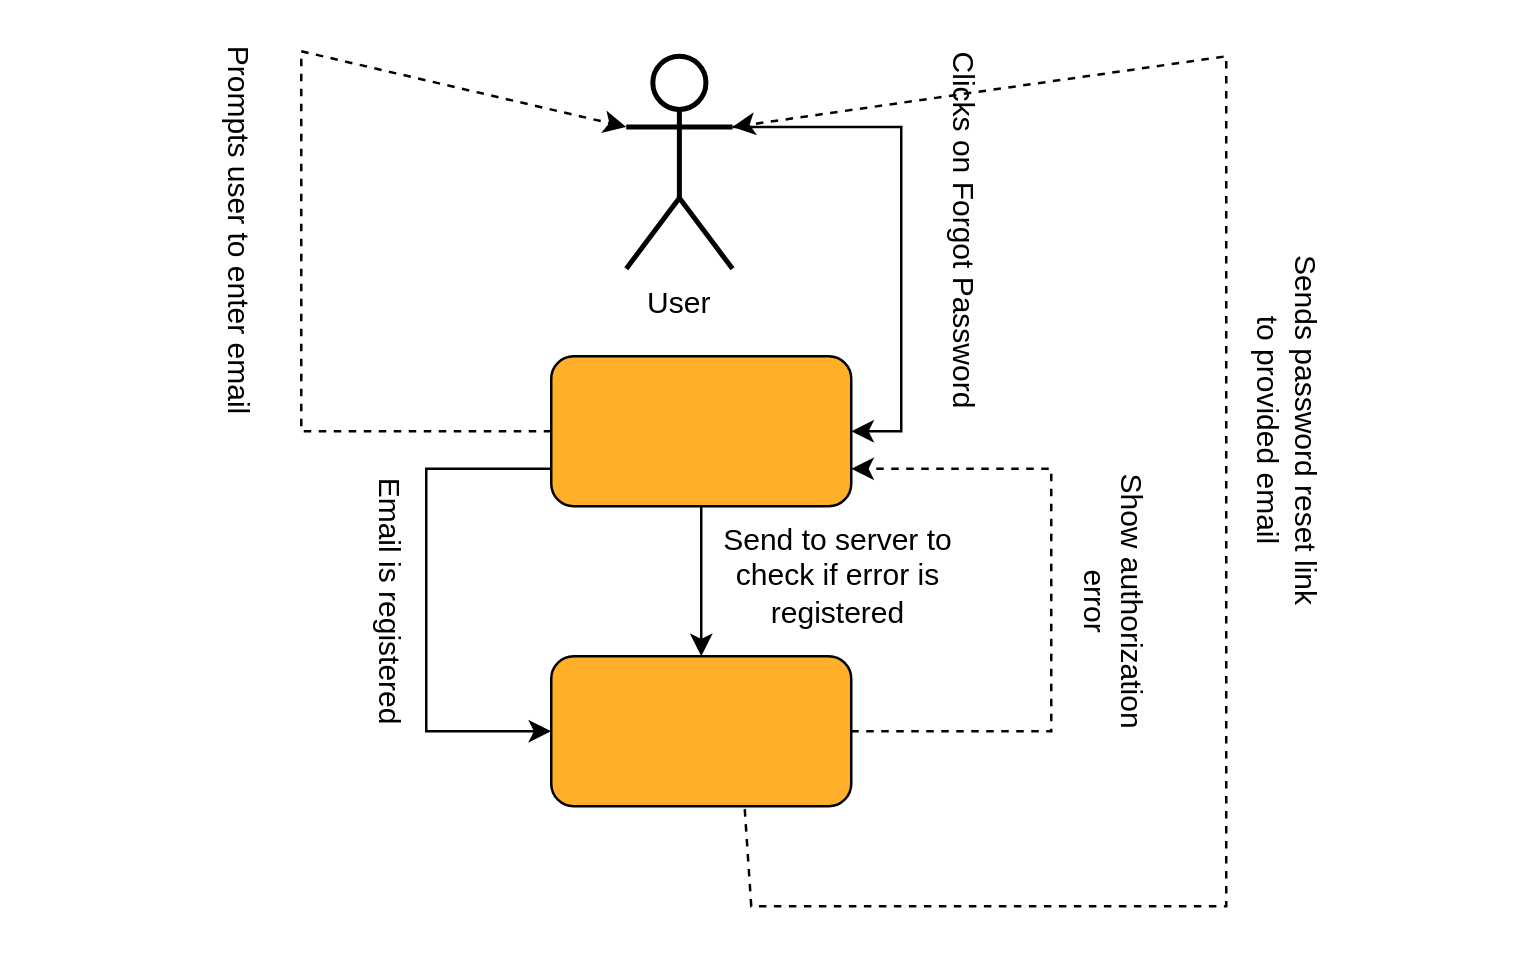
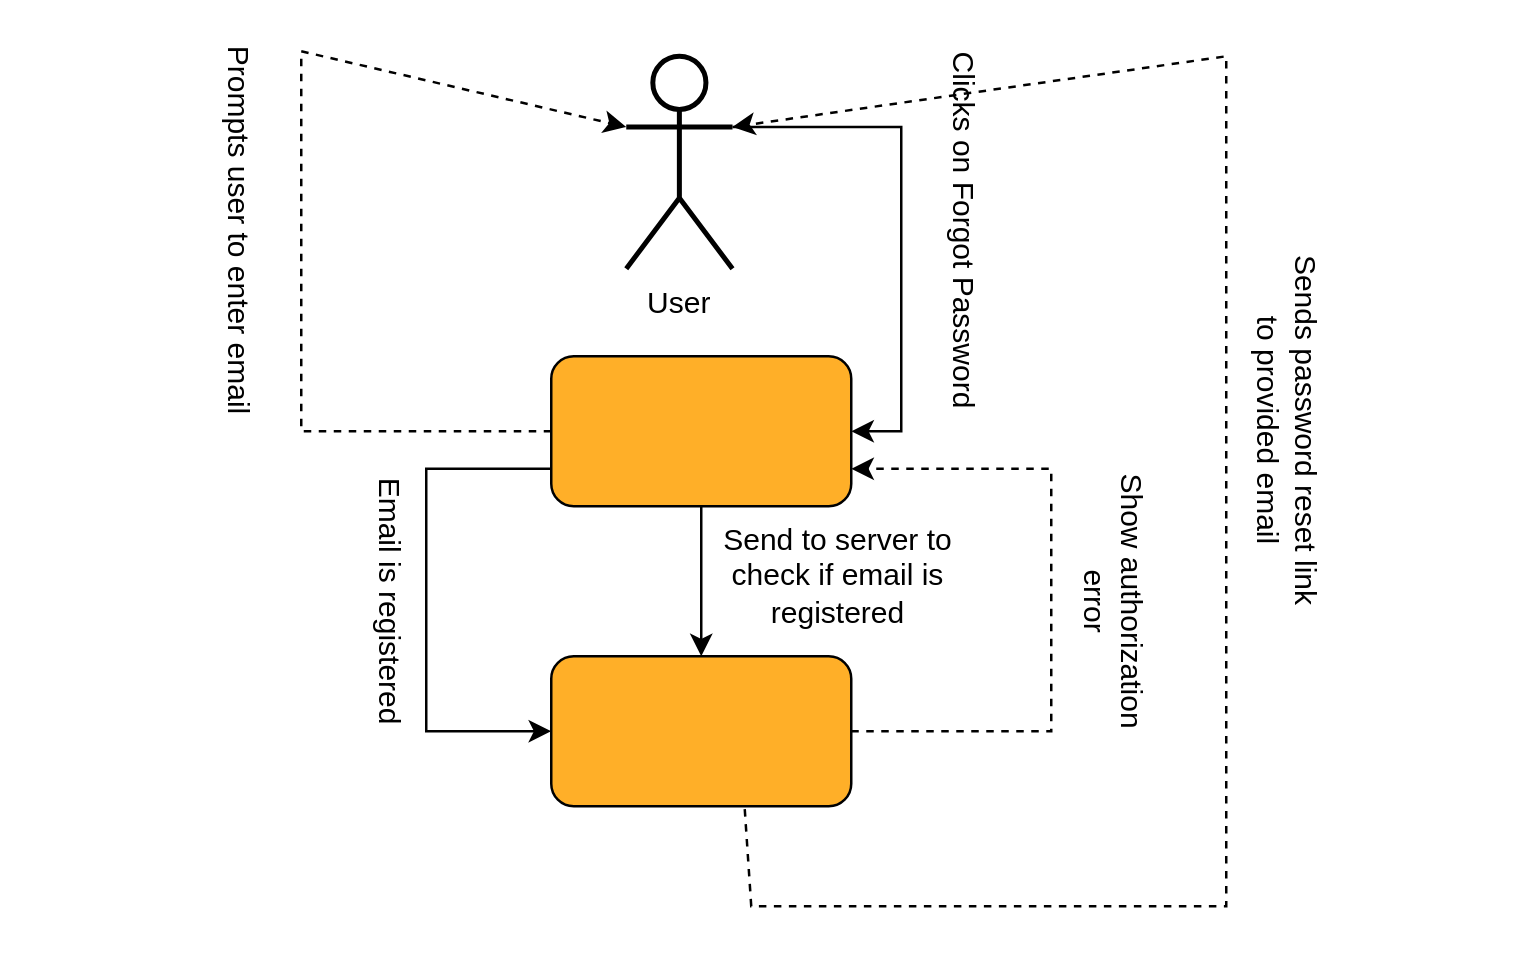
- <mxCell id="10" value="&lt;span style=&quot;background-color: rgb(255 , 255 , 255)&quot;&gt;Send to server to check if error is registered&lt;/span&gt;" style="text;html=1;strokeColor=none;fillColor=none;align=center;verticalAlign=middle;whiteSpace=wrap;rounded=0;fontSize=12;" parent="1" vertex="1"><mxGeometry x="280" y="215" width="110" height="30" as="geometry" /></mxCell>
+ <mxCell id="10" value="&lt;span style=&quot;background-color: rgb(255 , 255 , 255)&quot;&gt;Send to server to check if email is registered&lt;/span&gt;" style="text;html=1;strokeColor=none;fillColor=none;align=center;verticalAlign=middle;whiteSpace=wrap;rounded=0;fontSize=12;" parent="1" vertex="1"><mxGeometry x="280" y="215" width="110" height="30" as="geometry" /></mxCell>
